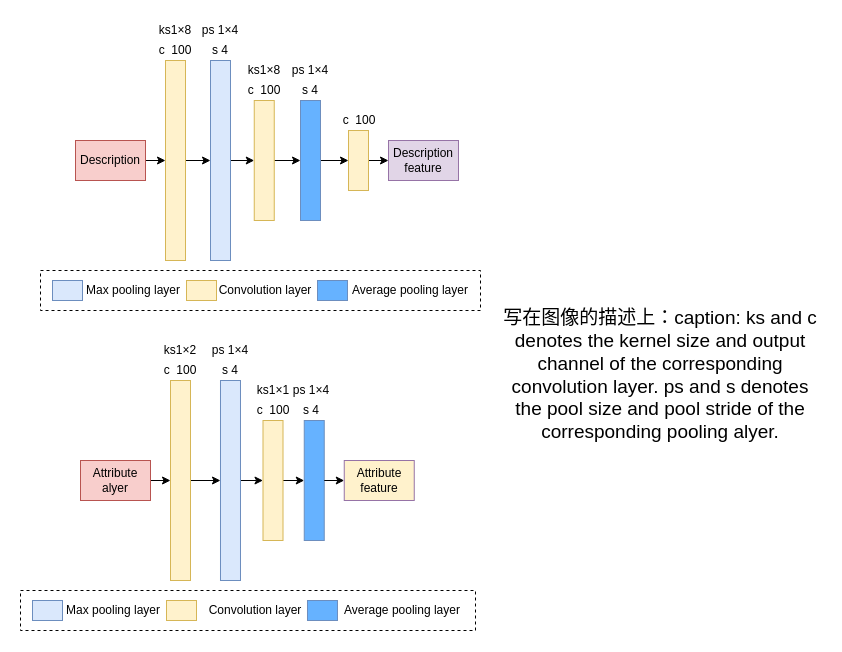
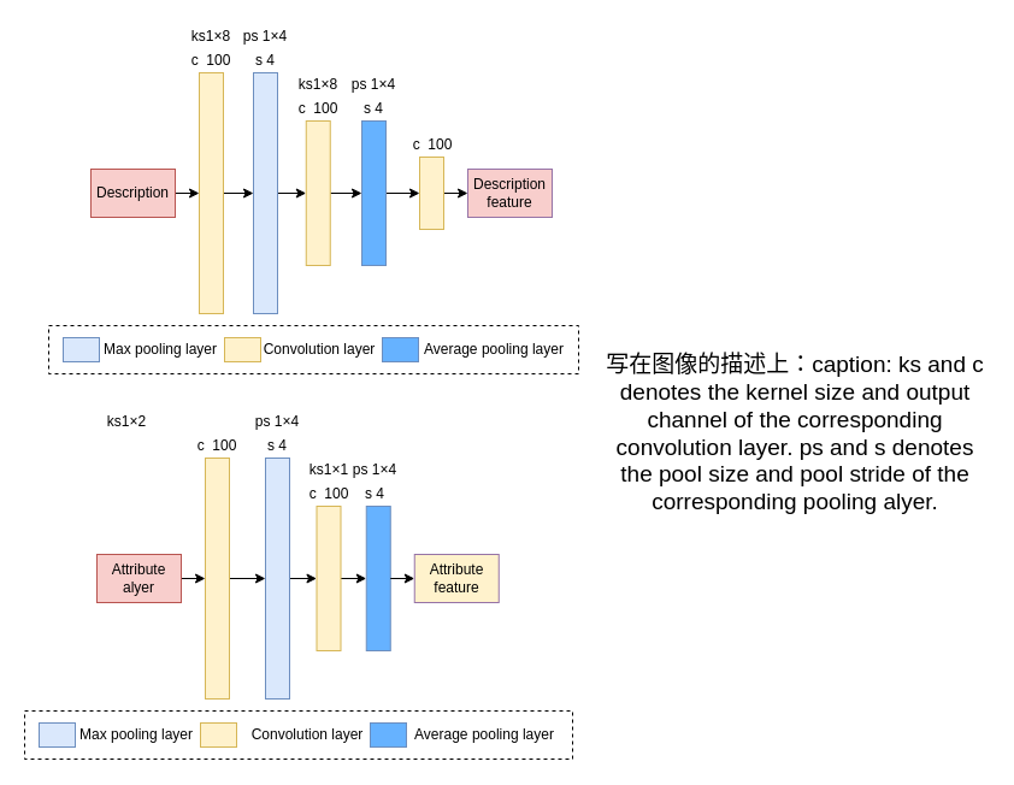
- <mxCell id="15" value="Description&lt;br&gt;feature" style="rounded=0;whiteSpace=wrap;html=1;fillColor=#e1d5e7;strokeColor=#9673a6;" parent="1" vertex="1"><mxGeometry x="388" y="140" width="70" height="40" as="geometry" /></mxCell>
+ <mxCell id="15" value="Description&lt;br&gt;feature" style="rounded=0;whiteSpace=wrap;html=1;fillColor=#f8cecc;strokeColor=#9673a6;" parent="1" vertex="1"><mxGeometry x="388" y="140" width="70" height="40" as="geometry" /></mxCell>
- <mxCell id="45" value="ks1×2" style="text;html=1;strokeColor=none;fillColor=none;align=center;verticalAlign=middle;whiteSpace=wrap;rounded=0;" parent="1" vertex="1"><mxGeometry x="161.25" y="340" width="37.5" height="20" as="geometry" /></mxCell>
+ <mxCell id="45" value="ks1×2" style="text;html=1;strokeColor=none;fillColor=none;align=center;verticalAlign=middle;whiteSpace=wrap;rounded=0;" parent="1" vertex="1"><mxGeometry x="86.25" y="340" width="37.5" height="20" as="geometry" /></mxCell>
- <mxCell id="49" value="写在图像的描述上：caption: ks and c denotes the kernel size and output channel of the corresponding convolution layer. ps and s denotes the pool size and pool stride of the corresponding pooling alyer." style="text;html=1;strokeColor=none;fillColor=none;align=center;verticalAlign=middle;whiteSpace=wrap;rounded=0;fontSize=19;" parent="1" vertex="1"><mxGeometry x="500" y="240" width="320" height="270" as="geometry" /></mxCell>
+ <mxCell id="49" value="写在图像的描述上：caption: ks and c denotes the kernel size and output channel of the corresponding convolution layer. ps and s denotes the pool size and pool stride of the corresponding pooling alyer." style="text;html=1;strokeColor=none;fillColor=none;align=center;verticalAlign=middle;whiteSpace=wrap;rounded=0;fontSize=19;" parent="1" vertex="1"><mxGeometry x="500" y="225" width="320" height="270" as="geometry" /></mxCell>
